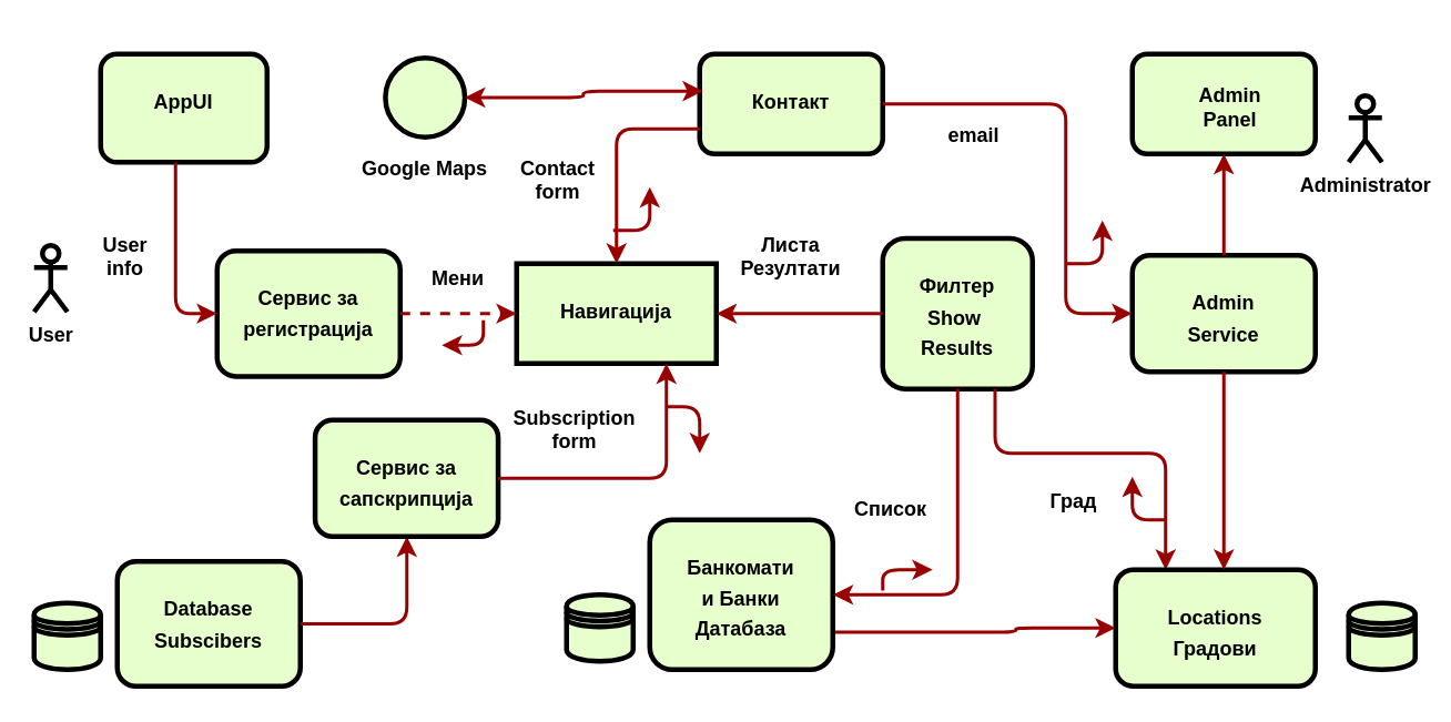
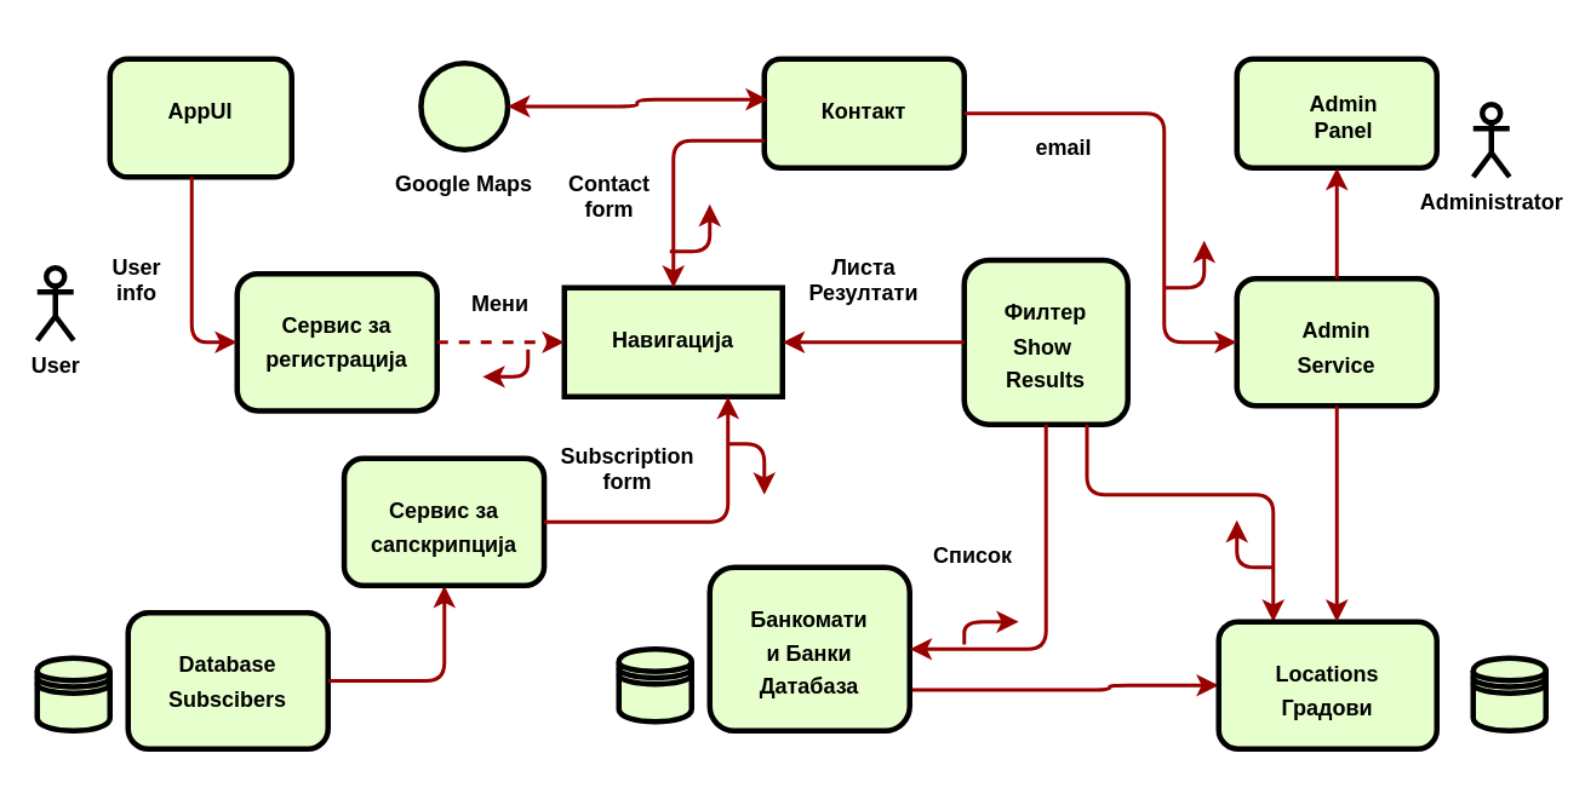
- <mxCell id="19" value="Град" style="text;spacingTop=-5;align=center;fontStyle=1" vertex="1" parent="1"><mxGeometry x="630" y="292" width="30" height="20" as="geometry" /></mxCell>
